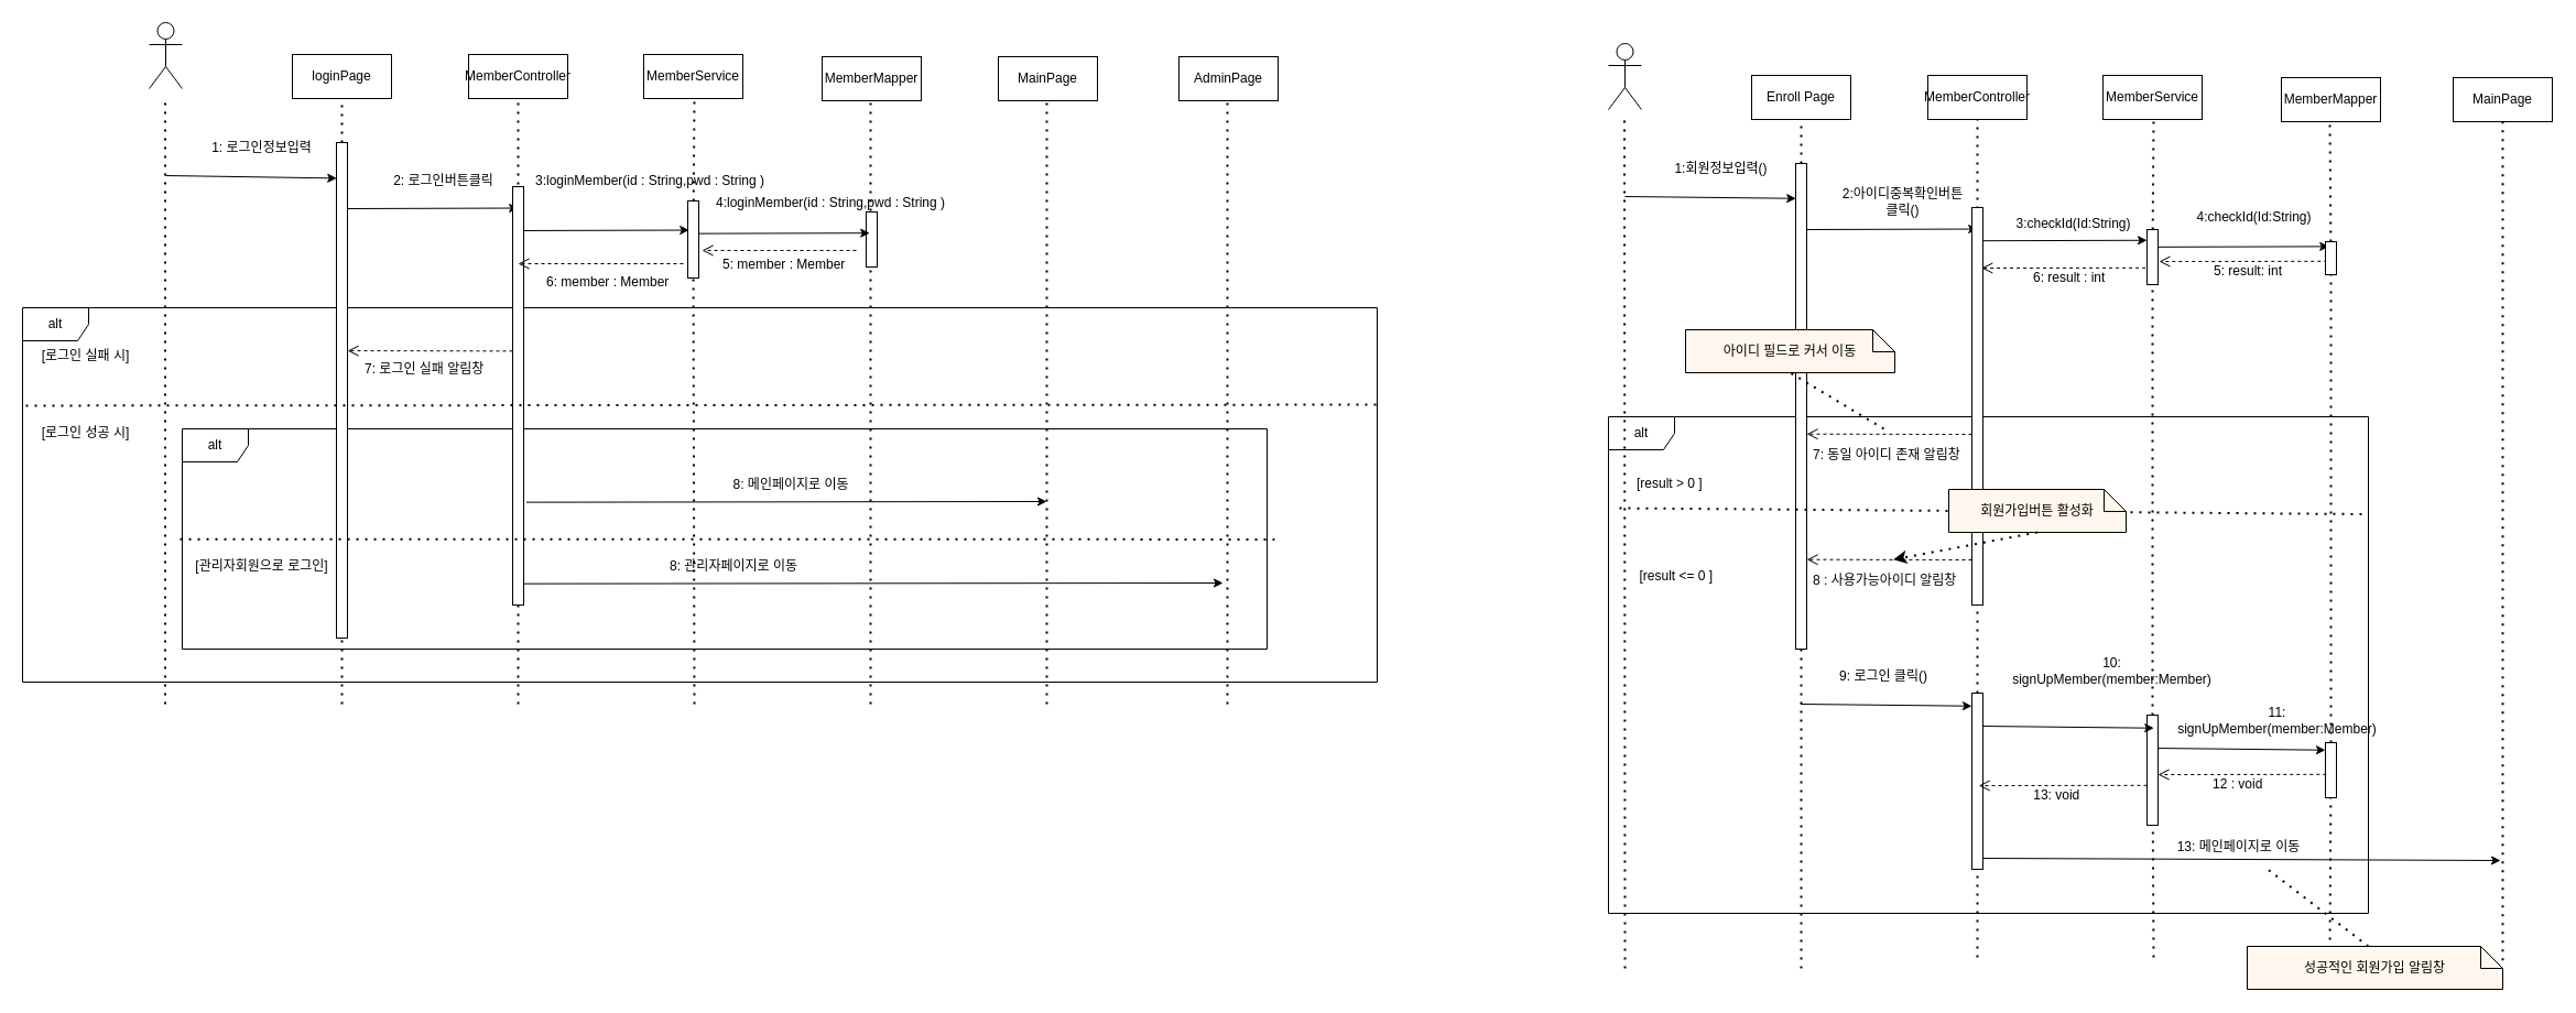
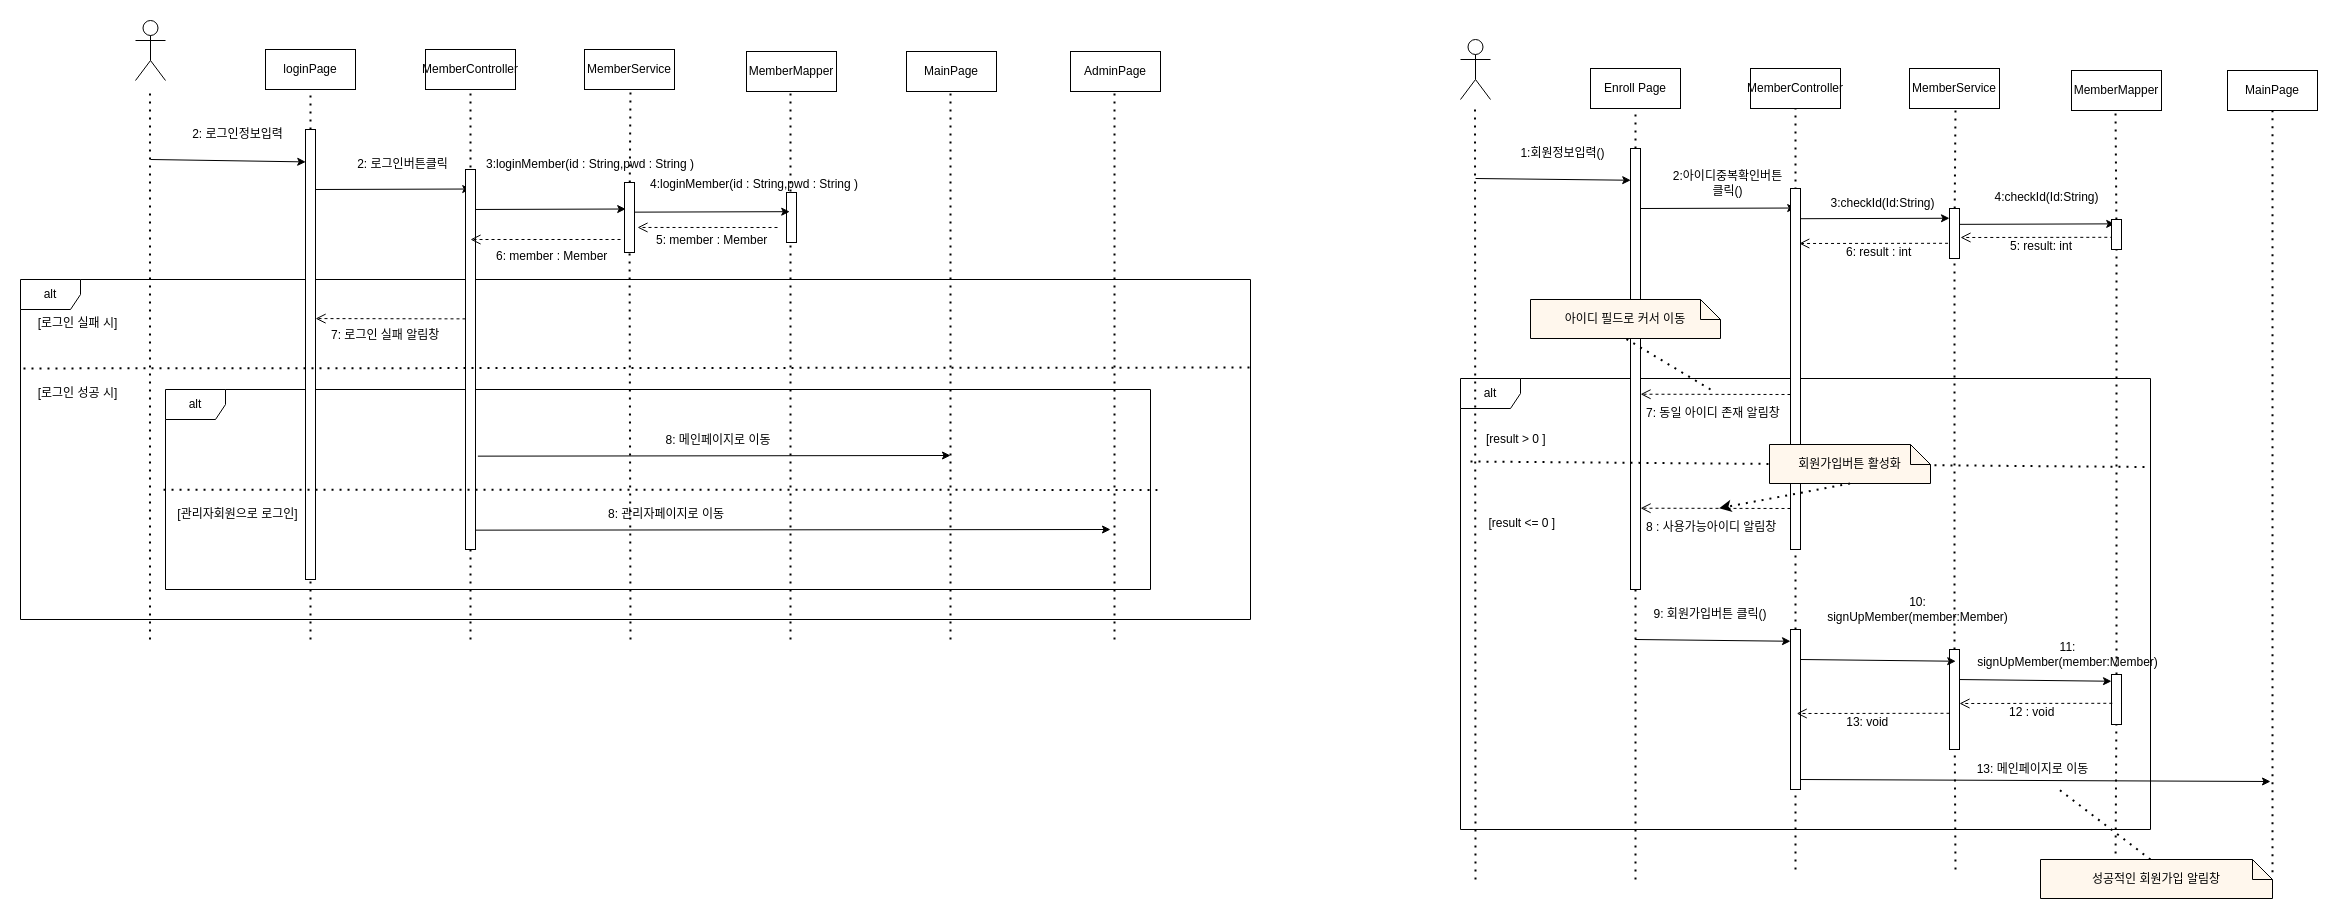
- <mxCell id="17" value="1: 로그인정보입력" style="text;html=1;strokeColor=none;fillColor=none;align=center;verticalAlign=middle;whiteSpace=wrap;rounded=0;" parent="1" vertex="1"><mxGeometry x="180" y="119" width="115" height="30" as="geometry" /></mxCell>
+ <mxCell id="17" value="2: 로그인정보입력" style="text;html=1;strokeColor=none;fillColor=none;align=center;verticalAlign=middle;whiteSpace=wrap;rounded=0;" parent="1" vertex="1"><mxGeometry x="180" y="119" width="115" height="30" as="geometry" /></mxCell>
- <mxCell id="73" value="9: 로그인 클릭()" style="text;html=1;strokeColor=none;fillColor=none;align=center;verticalAlign=middle;whiteSpace=wrap;rounded=0;" vertex="1" parent="1"><mxGeometry x="1640" y="599" width="139.77" height="30" as="geometry" /></mxCell>
+ <mxCell id="73" value="9: 회원가입버튼 클릭()" style="text;html=1;strokeColor=none;fillColor=none;align=center;verticalAlign=middle;whiteSpace=wrap;rounded=0;" vertex="1" parent="1"><mxGeometry x="1640" y="599" width="139.77" height="30" as="geometry" /></mxCell>
